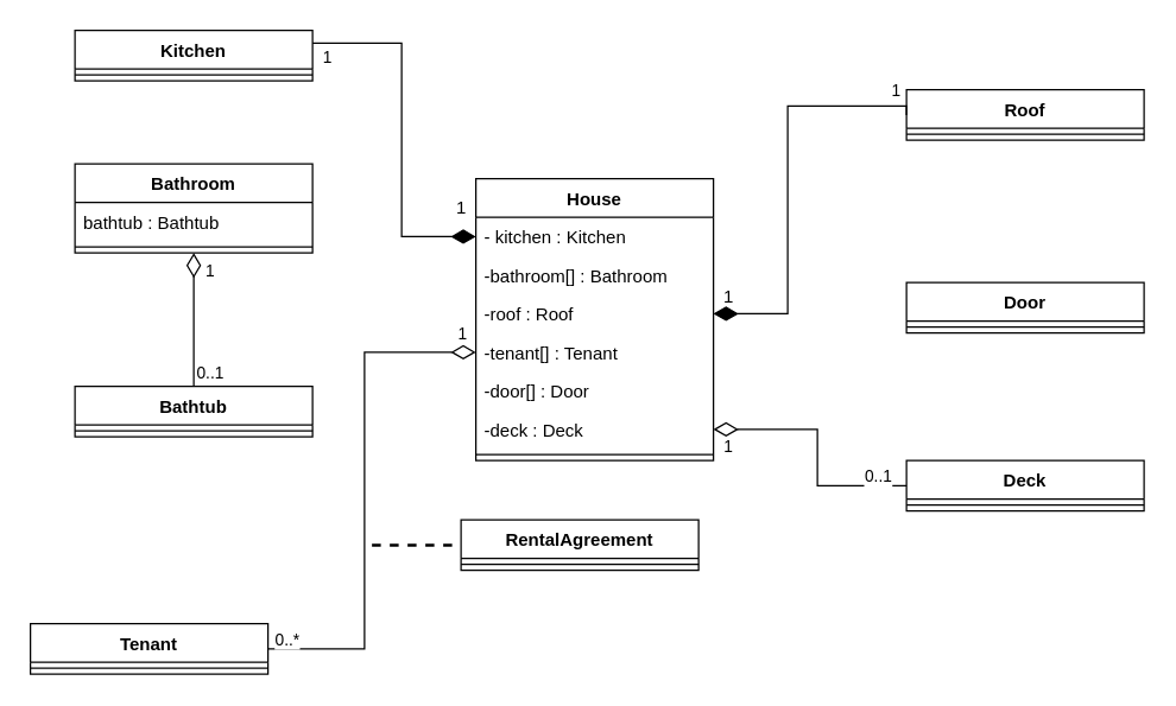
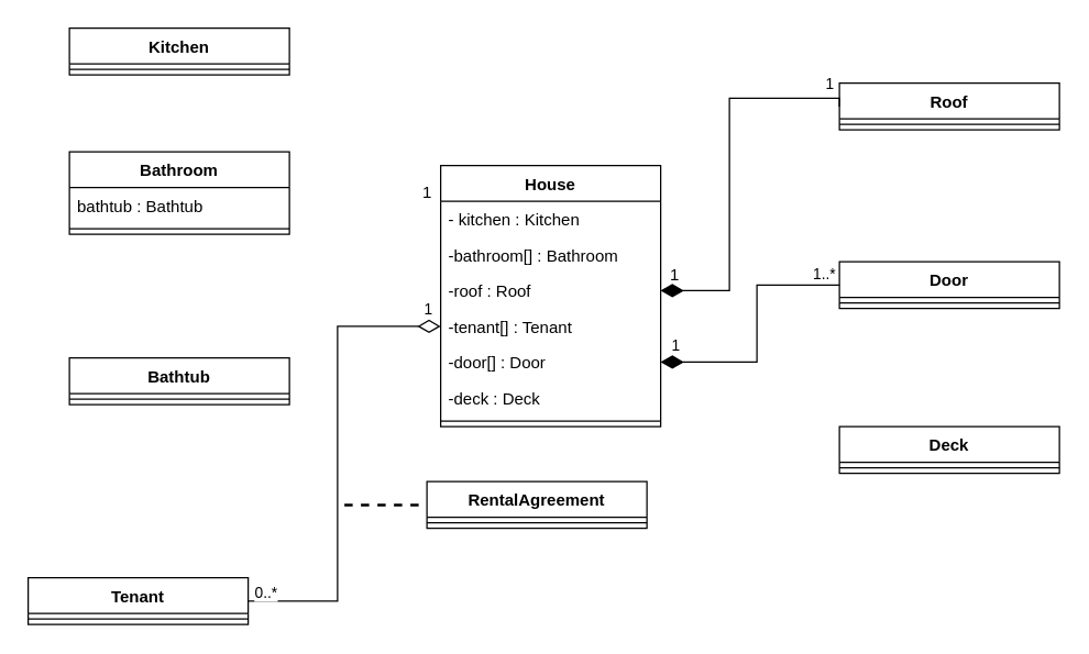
- <mxCell id="12" value="" style="endArrow=none;html=1;endSize=12;startArrow=diamondThin;startSize=14;startFill=1;edgeStyle=orthogonalEdgeStyle;align=left;verticalAlign=bottom;entryX=1;entryY=0.25;entryDx=0;entryDy=0;endFill=0;rounded=0;exitX=0;exitY=0.5;exitDx=0;exitDy=0;" edge="1" parent="1" source="3" target="10"><mxGeometry x="-1" y="3" relative="1" as="geometry"><mxPoint x="310" y="160" as="sourcePoint" /><mxPoint x="620" y="220" as="targetPoint" /><Array as="points"><mxPoint x="270" y="159" /><mxPoint x="270" y="29" /></Array></mxGeometry></mxCell>
- <mxCell id="13" value="1" style="edgeLabel;html=1;align=center;verticalAlign=middle;resizable=0;points=[];" vertex="1" connectable="0" parent="12"><mxGeometry x="0.925" relative="1" as="geometry"><mxPoint y="8.5" as="offset" /></mxGeometry></mxCell>
- <mxCell id="14" style="edgeStyle=orthogonalEdgeStyle;rounded=0;orthogonalLoop=1;jettySize=auto;html=1;entryX=0.5;entryY=0;entryDx=0;entryDy=0;startArrow=diamondThin;startFill=0;startSize=14;endArrow=none;endFill=0;endSize=14;strokeWidth=1;fontSize=8;" edge="1" parent="1" source="17" target="42"><mxGeometry relative="1" as="geometry"><Array as="points"><mxPoint x="130" y="200" /><mxPoint x="130" y="200" /></Array></mxGeometry></mxCell>
- <mxCell id="15" value="0..1" style="edgeLabel;html=1;align=center;verticalAlign=middle;resizable=0;points=[];rotation=0;fontSize=11;" vertex="1" connectable="0" parent="14"><mxGeometry x="0.711" relative="1" as="geometry"><mxPoint x="10" y="3.33" as="offset" /></mxGeometry></mxCell>
- <mxCell id="16" value="1" style="edgeLabel;html=1;align=center;verticalAlign=middle;resizable=0;points=[];fontSize=11;" vertex="1" connectable="0" parent="14"><mxGeometry x="-0.752" y="-5" relative="1" as="geometry"><mxPoint x="15" as="offset" /></mxGeometry></mxCell>
+ <mxCell id="26" style="edgeStyle=orthogonalEdgeStyle;rounded=0;orthogonalLoop=1;jettySize=auto;html=1;entryX=0;entryY=0.5;entryDx=0;entryDy=0;startArrow=diamondThin;startFill=1;startSize=14;endArrow=none;endFill=0;endSize=14;" edge="1" parent="1" source="7" target="24"><mxGeometry relative="1" as="geometry" /></mxCell>
+ <mxCell id="27" value="1..*" style="edgeLabel;html=1;align=center;verticalAlign=middle;resizable=0;points=[];" vertex="1" connectable="0" parent="26"><mxGeometry x="0.873" y="1" relative="1" as="geometry"><mxPoint y="-8" as="offset" /></mxGeometry></mxCell>
+ <mxCell id="28" value="1" style="edgeLabel;html=1;align=center;verticalAlign=middle;resizable=0;points=[];" vertex="1" connectable="0" parent="26"><mxGeometry x="-0.733" y="-1" relative="1" as="geometry"><mxPoint x="-15" y="-14" as="offset" /></mxGeometry></mxCell>
- <mxCell id="31" style="edgeStyle=orthogonalEdgeStyle;rounded=0;orthogonalLoop=1;jettySize=auto;html=1;entryX=0;entryY=0.5;entryDx=0;entryDy=0;startArrow=diamondThin;startFill=0;startSize=14;endArrow=none;endFill=0;endSize=14;" edge="1" parent="1" source="8" target="29"><mxGeometry relative="1" as="geometry" /></mxCell>
- <mxCell id="32" value="0..1" style="edgeLabel;html=1;align=center;verticalAlign=middle;resizable=0;points=[];" vertex="1" connectable="0" parent="31"><mxGeometry x="0.889" y="-1" relative="1" as="geometry"><mxPoint x="-10.33" y="-8" as="offset" /></mxGeometry></mxCell>
- <mxCell id="33" value="1" style="edgeLabel;html=1;align=center;verticalAlign=middle;resizable=0;points=[];" vertex="1" connectable="0" parent="31"><mxGeometry x="-0.367" relative="1" as="geometry"><mxPoint x="-43.33" y="11" as="offset" /></mxGeometry></mxCell>
